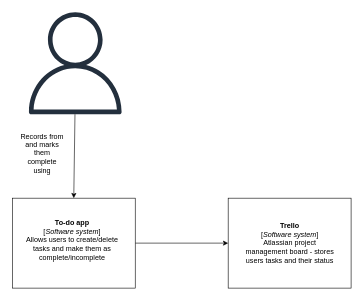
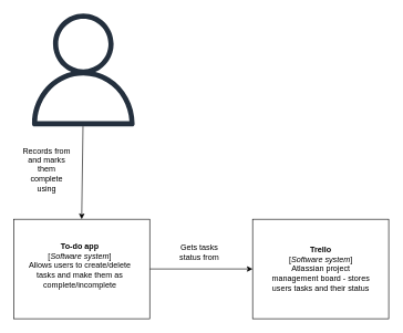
+ <mxCell id="10" value="Gets tasks status from" style="text;html=1;align=center;verticalAlign=middle;whiteSpace=wrap;rounded=0;" vertex="1" parent="1"><mxGeometry x="260" y="365" width="80" height="30" as="geometry" /></mxCell>
